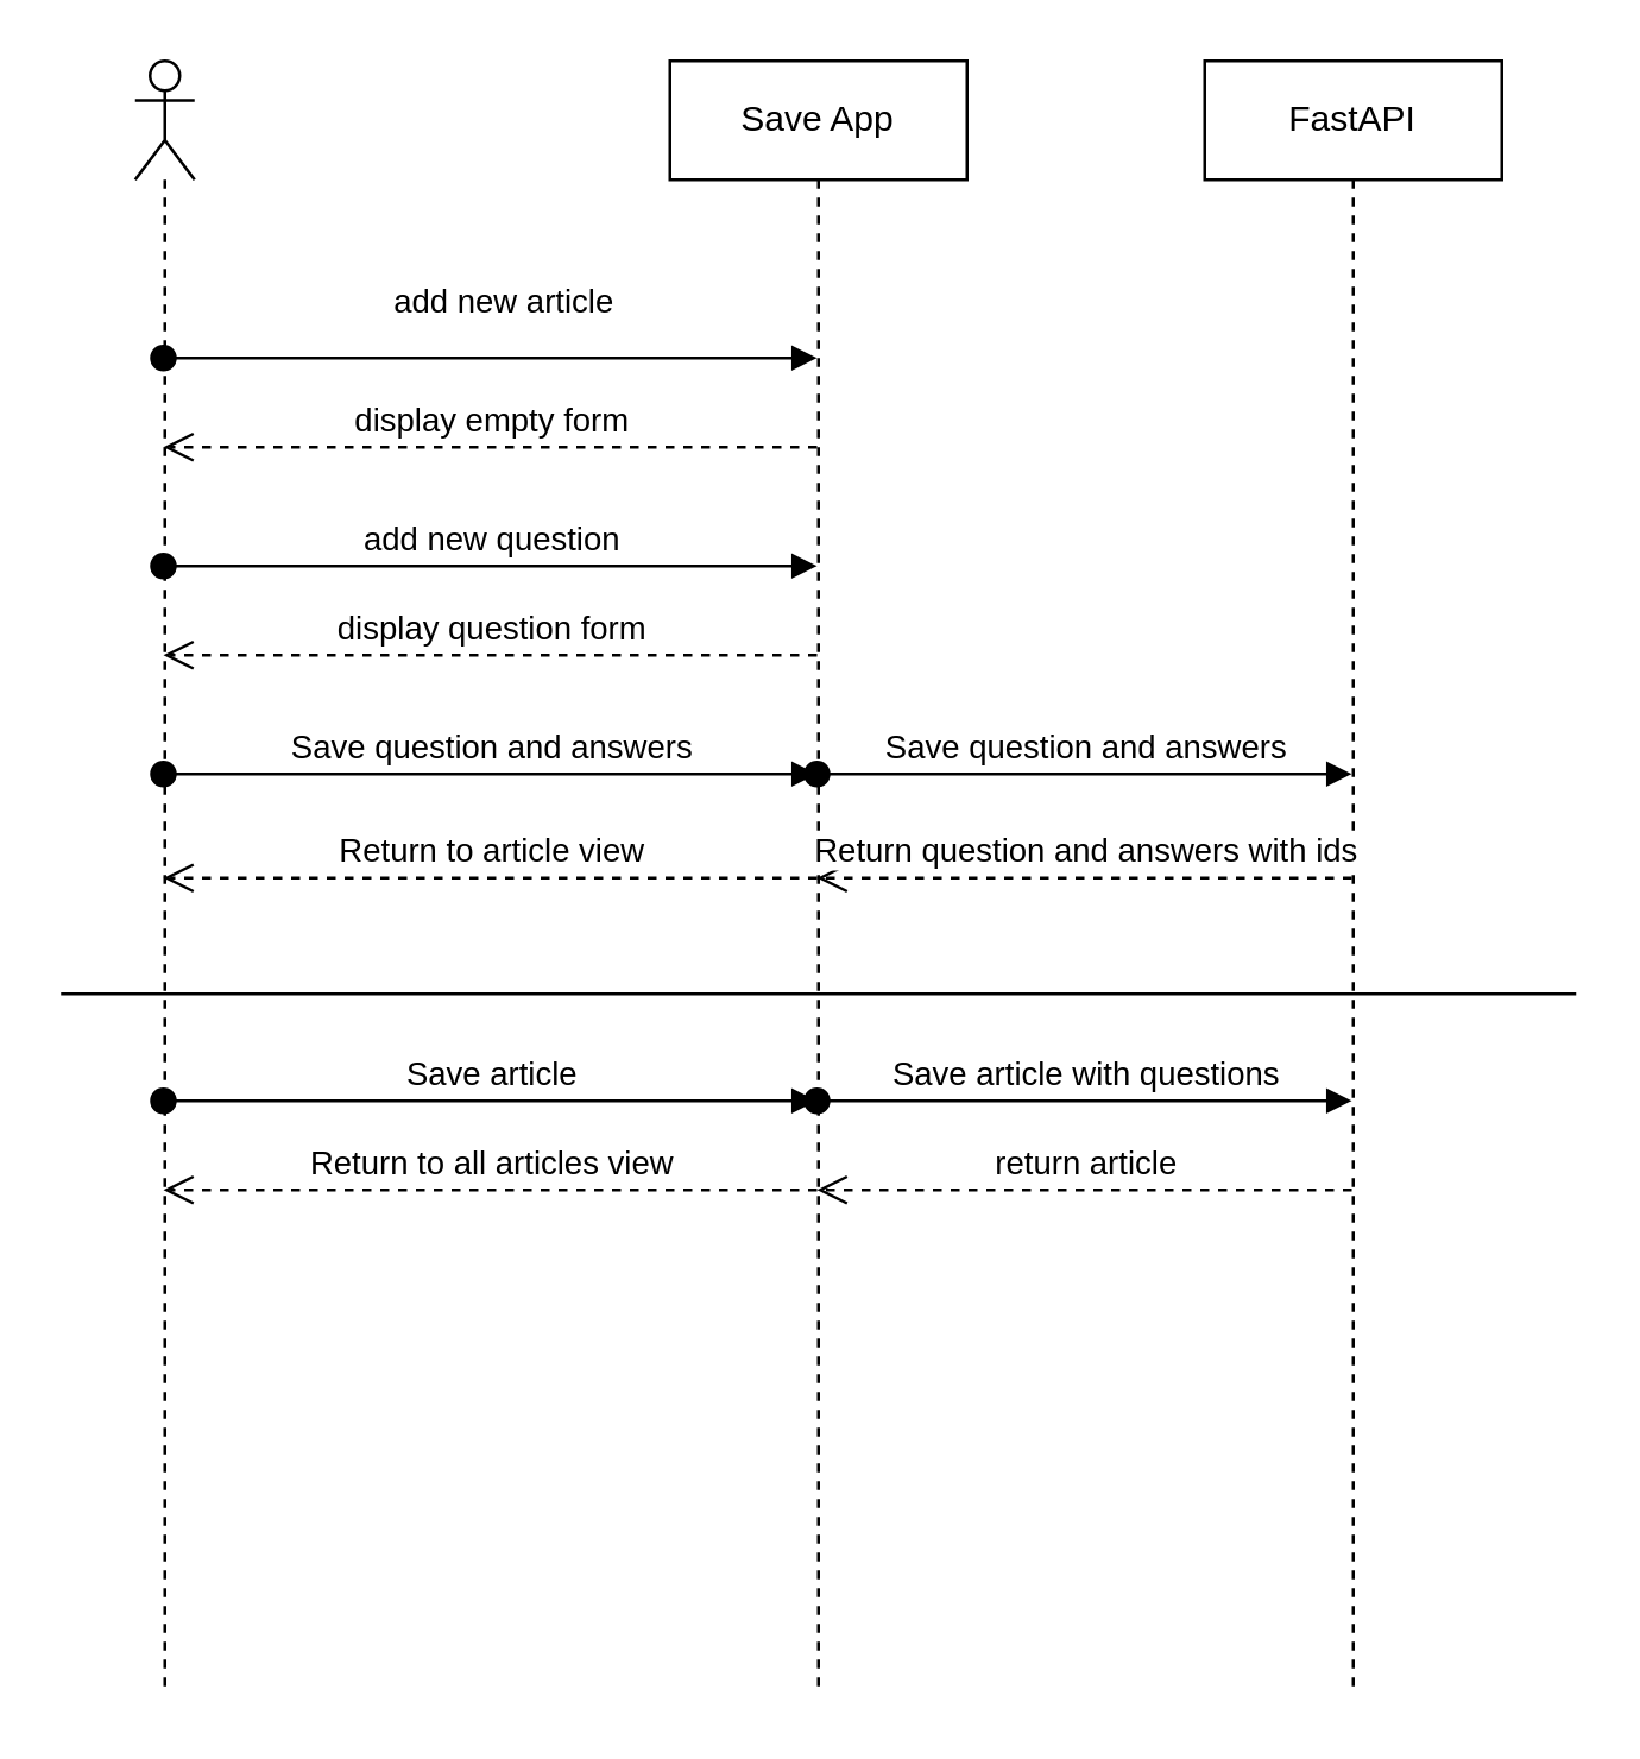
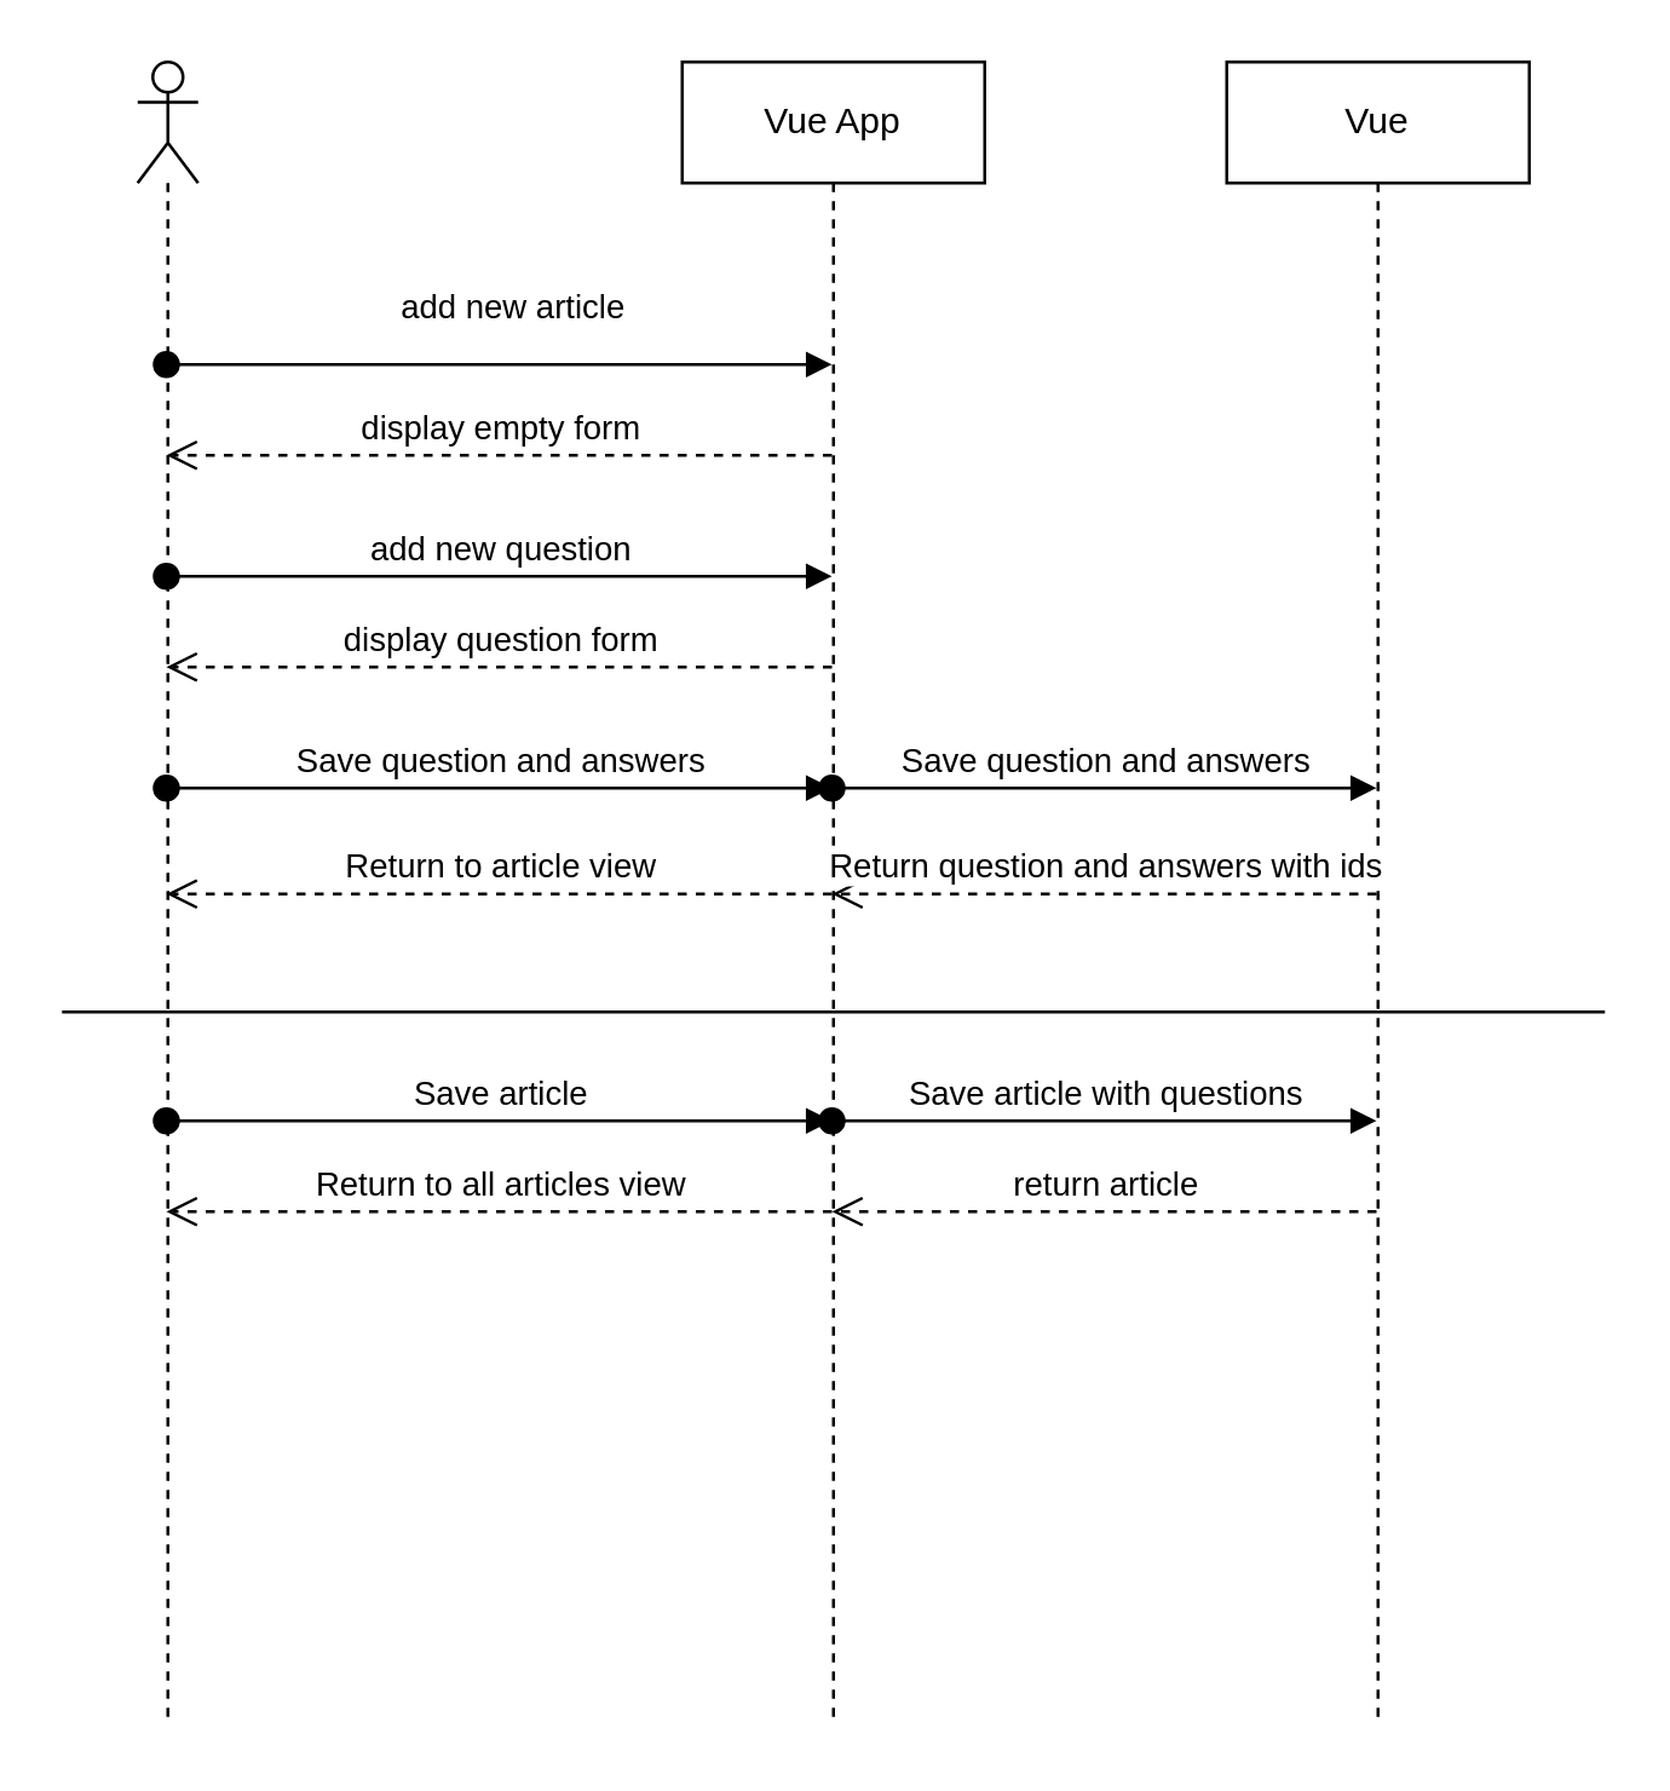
- <mxCell id="2" value="Save App" style="shape=umlLifeline;perimeter=lifelinePerimeter;whiteSpace=wrap;html=1;container=1;collapsible=0;recursiveResize=0;outlineConnect=0;" parent="1" vertex="1"><mxGeometry x="225" y="20" width="100" height="550" as="geometry" /></mxCell>
+ <mxCell id="2" value="Vue App" style="shape=umlLifeline;perimeter=lifelinePerimeter;whiteSpace=wrap;html=1;container=1;collapsible=0;recursiveResize=0;outlineConnect=0;" parent="1" vertex="1"><mxGeometry x="225" y="20" width="100" height="550" as="geometry" /></mxCell>
- <mxCell id="3" value="FastAPI" style="shape=umlLifeline;perimeter=lifelinePerimeter;whiteSpace=wrap;html=1;container=1;collapsible=0;recursiveResize=0;outlineConnect=0;" parent="1" vertex="1"><mxGeometry x="405" y="20" width="100" height="550" as="geometry" /></mxCell>
+ <mxCell id="3" value="Vue" style="shape=umlLifeline;perimeter=lifelinePerimeter;whiteSpace=wrap;html=1;container=1;collapsible=0;recursiveResize=0;outlineConnect=0;" parent="1" vertex="1"><mxGeometry x="405" y="20" width="100" height="550" as="geometry" /></mxCell>
